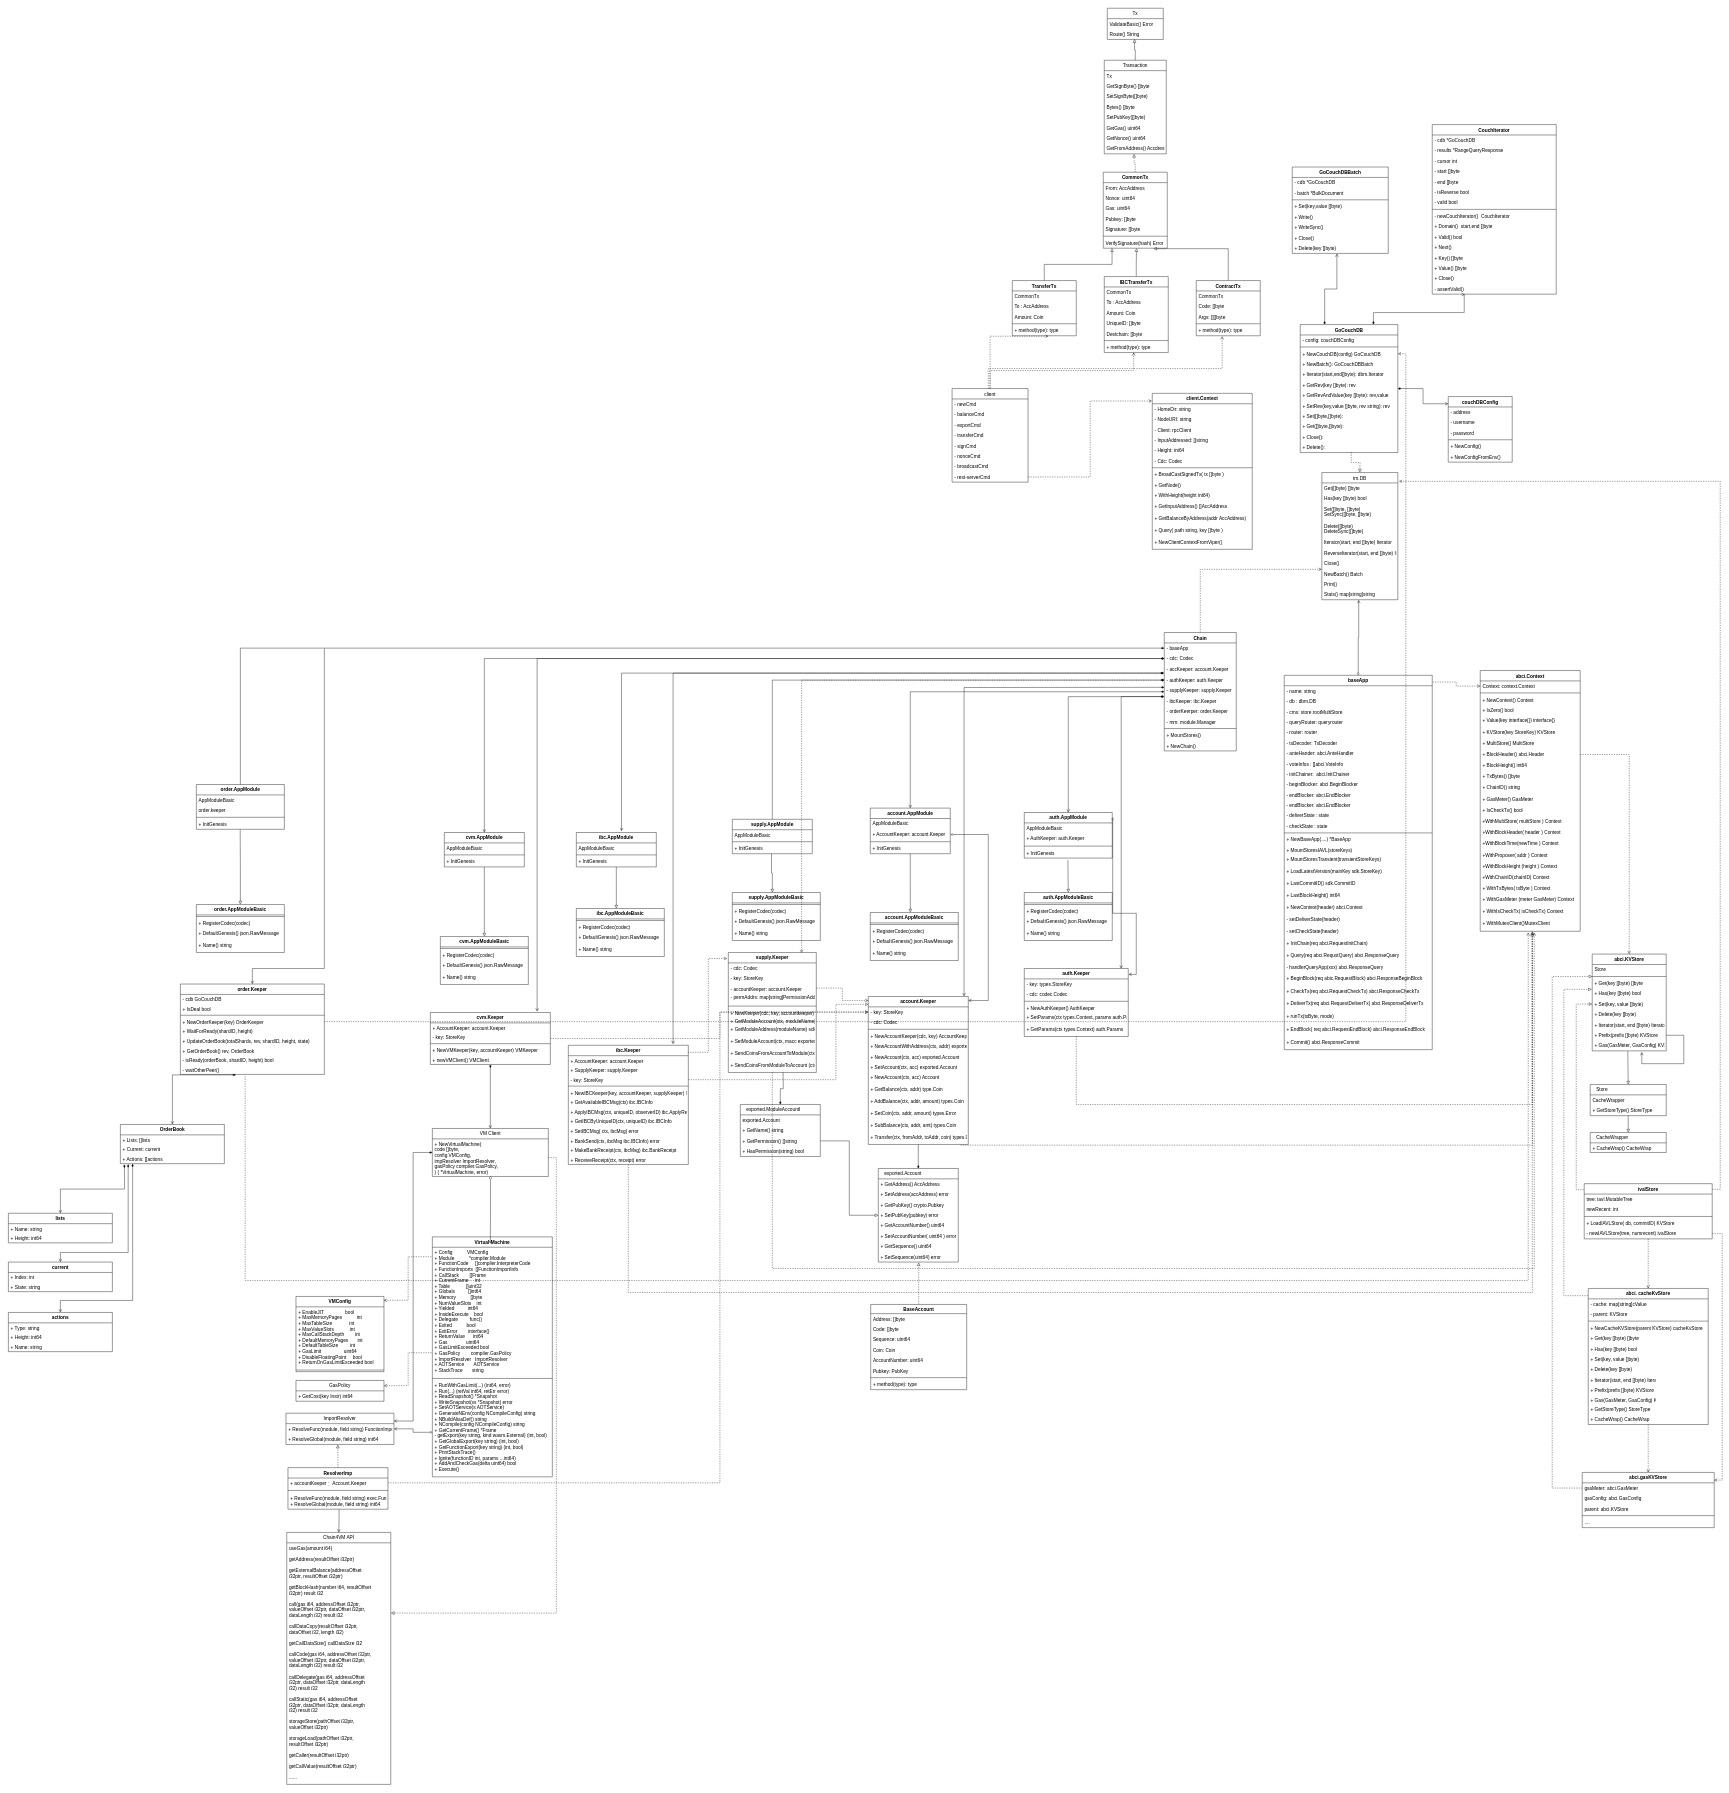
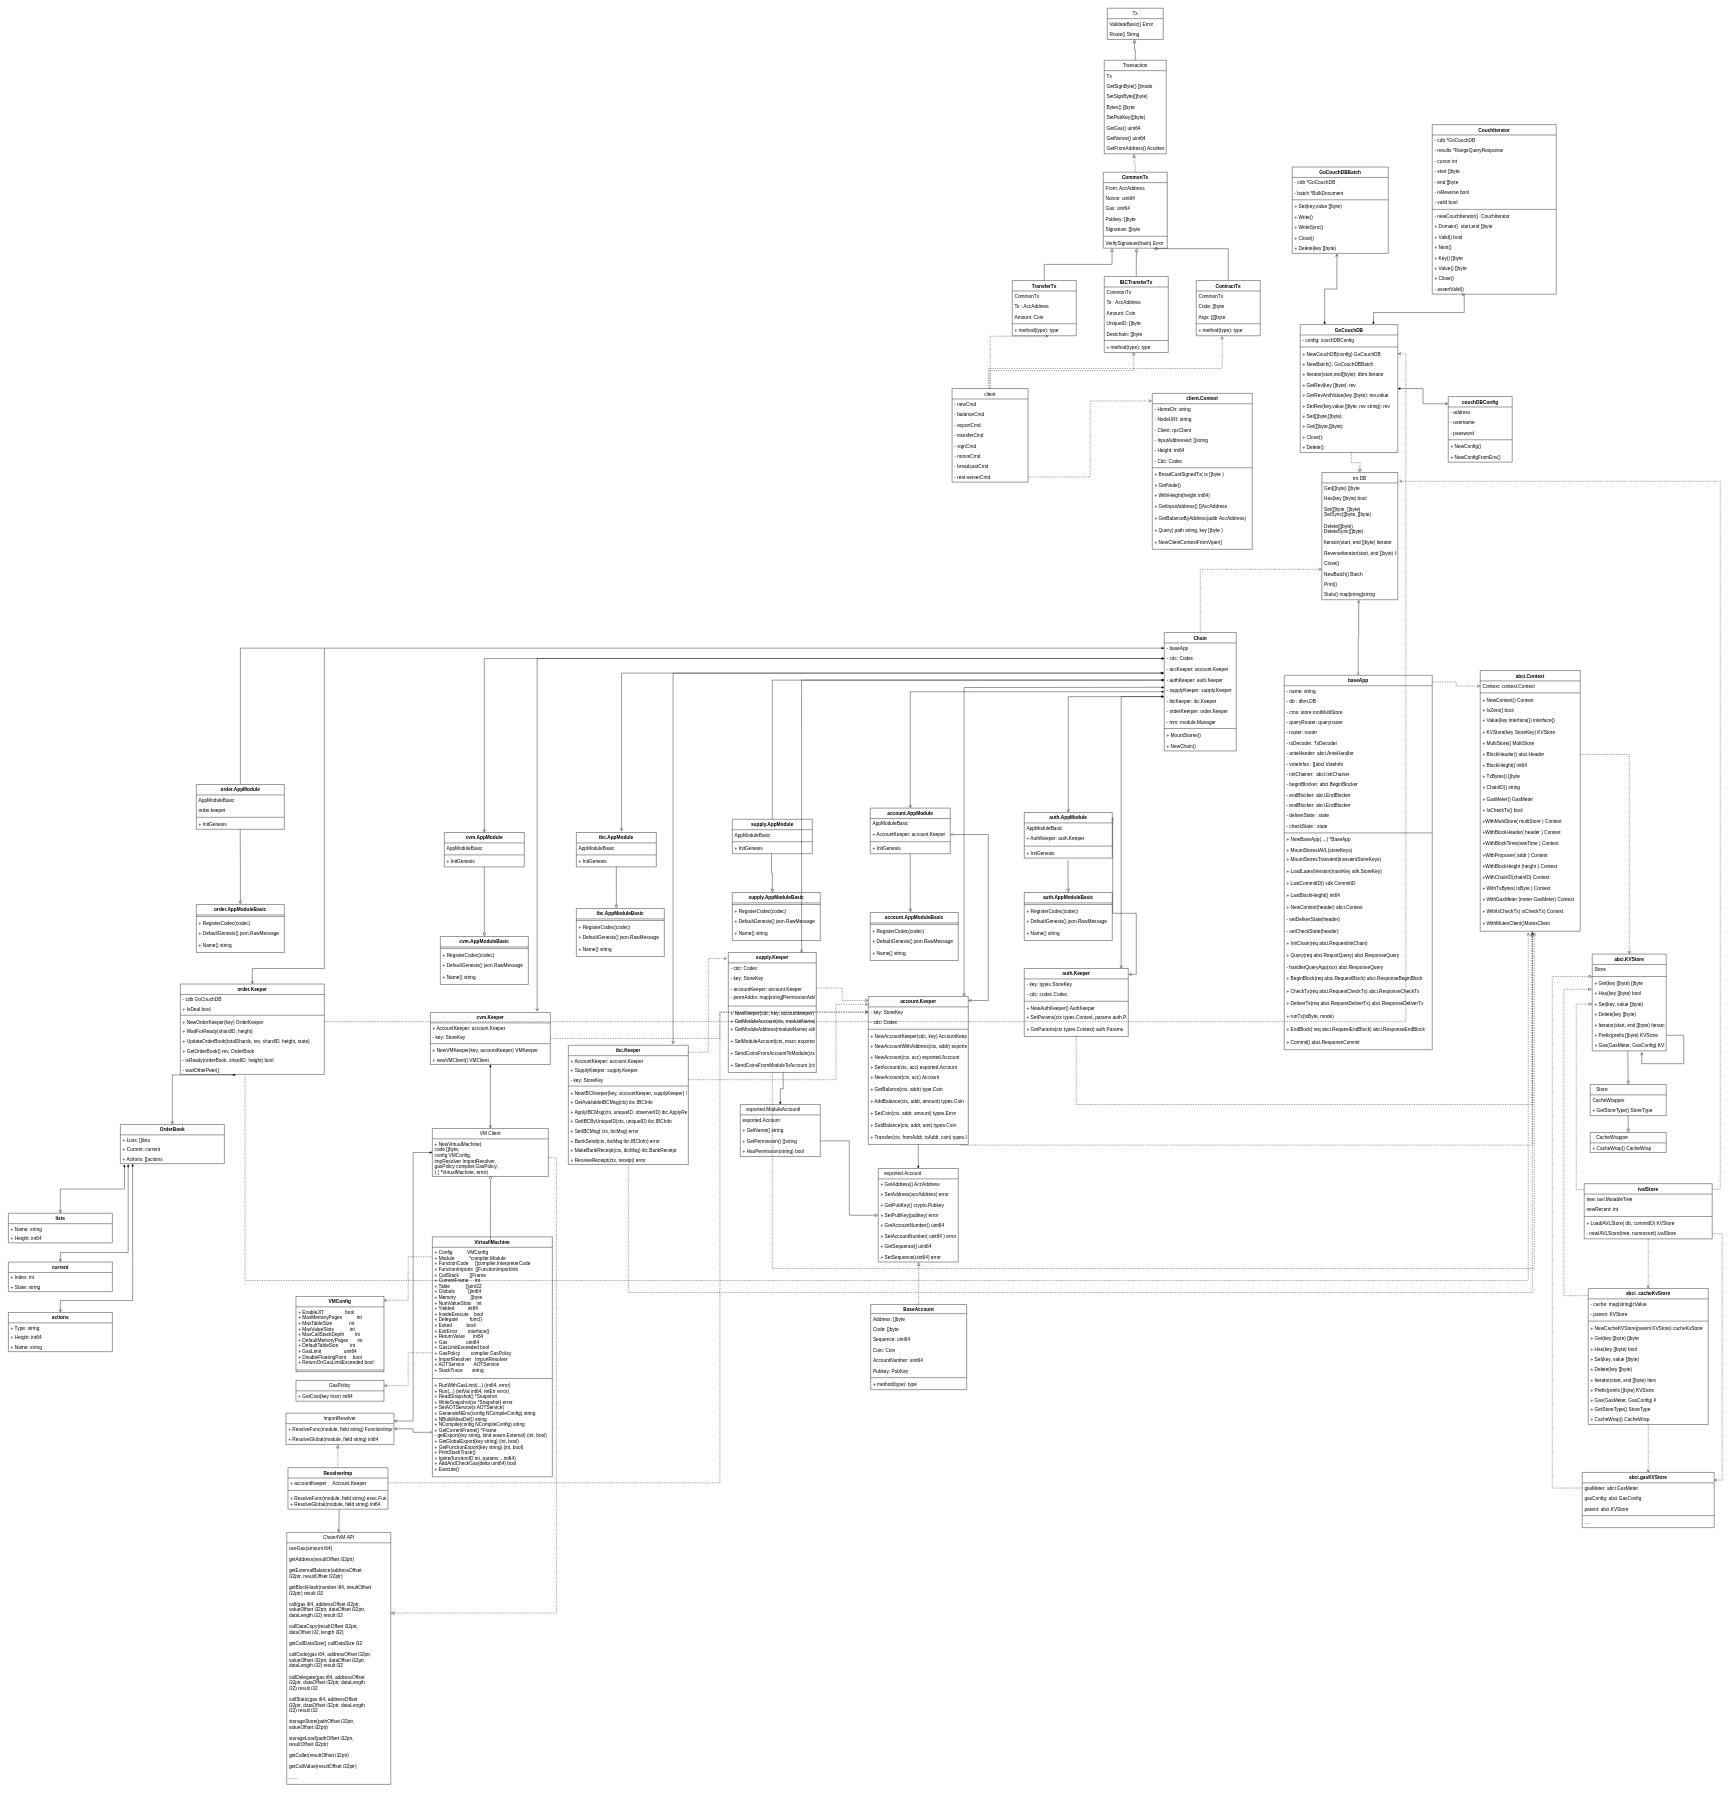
- <mxCell id="383" value="GetSignByte() []byte" style="text;strokeColor=none;fillColor=none;align=left;verticalAlign=top;spacingLeft=4;spacingRight=4;overflow=hidden;rotatable=0;points=[[0,0.5],[1,0.5]];portConstraint=eastwest;" parent="381" vertex="1"><mxGeometry y="52" width="155" height="26" as="geometry" /></mxCell>
+ <mxCell id="383" value="GetSignByte() []mode" style="text;strokeColor=none;fillColor=none;align=left;verticalAlign=top;spacingLeft=4;spacingRight=4;overflow=hidden;rotatable=0;points=[[0,0.5],[1,0.5]];portConstraint=eastwest;" parent="381" vertex="1"><mxGeometry y="52" width="155" height="26" as="geometry" /></mxCell>
- <mxCell id="31" style="edgeStyle=orthogonalEdgeStyle;rounded=0;orthogonalLoop=1;jettySize=auto;html=1;entryX=0.833;entryY=0.003;entryDx=0;entryDy=0;entryPerimeter=0;startArrow=diamondThin;startFill=1;endArrow=open;endFill=0;exitX=0;exitY=0.5;exitDx=0;exitDy=0;dashed=1;" parent="1" source="41" target="279" edge="1"><mxGeometry relative="1" as="geometry" /></mxCell>
+ <mxCell id="31" style="edgeStyle=orthogonalEdgeStyle;rounded=0;orthogonalLoop=1;jettySize=auto;html=1;entryX=0.833;entryY=0.003;entryDx=0;entryDy=0;entryPerimeter=0;startArrow=diamondThin;startFill=1;endArrow=open;endFill=0;exitX=0;exitY=0.5;exitDx=0;exitDy=0;" parent="1" source="41" target="279" edge="1"><mxGeometry relative="1" as="geometry" /></mxCell>
